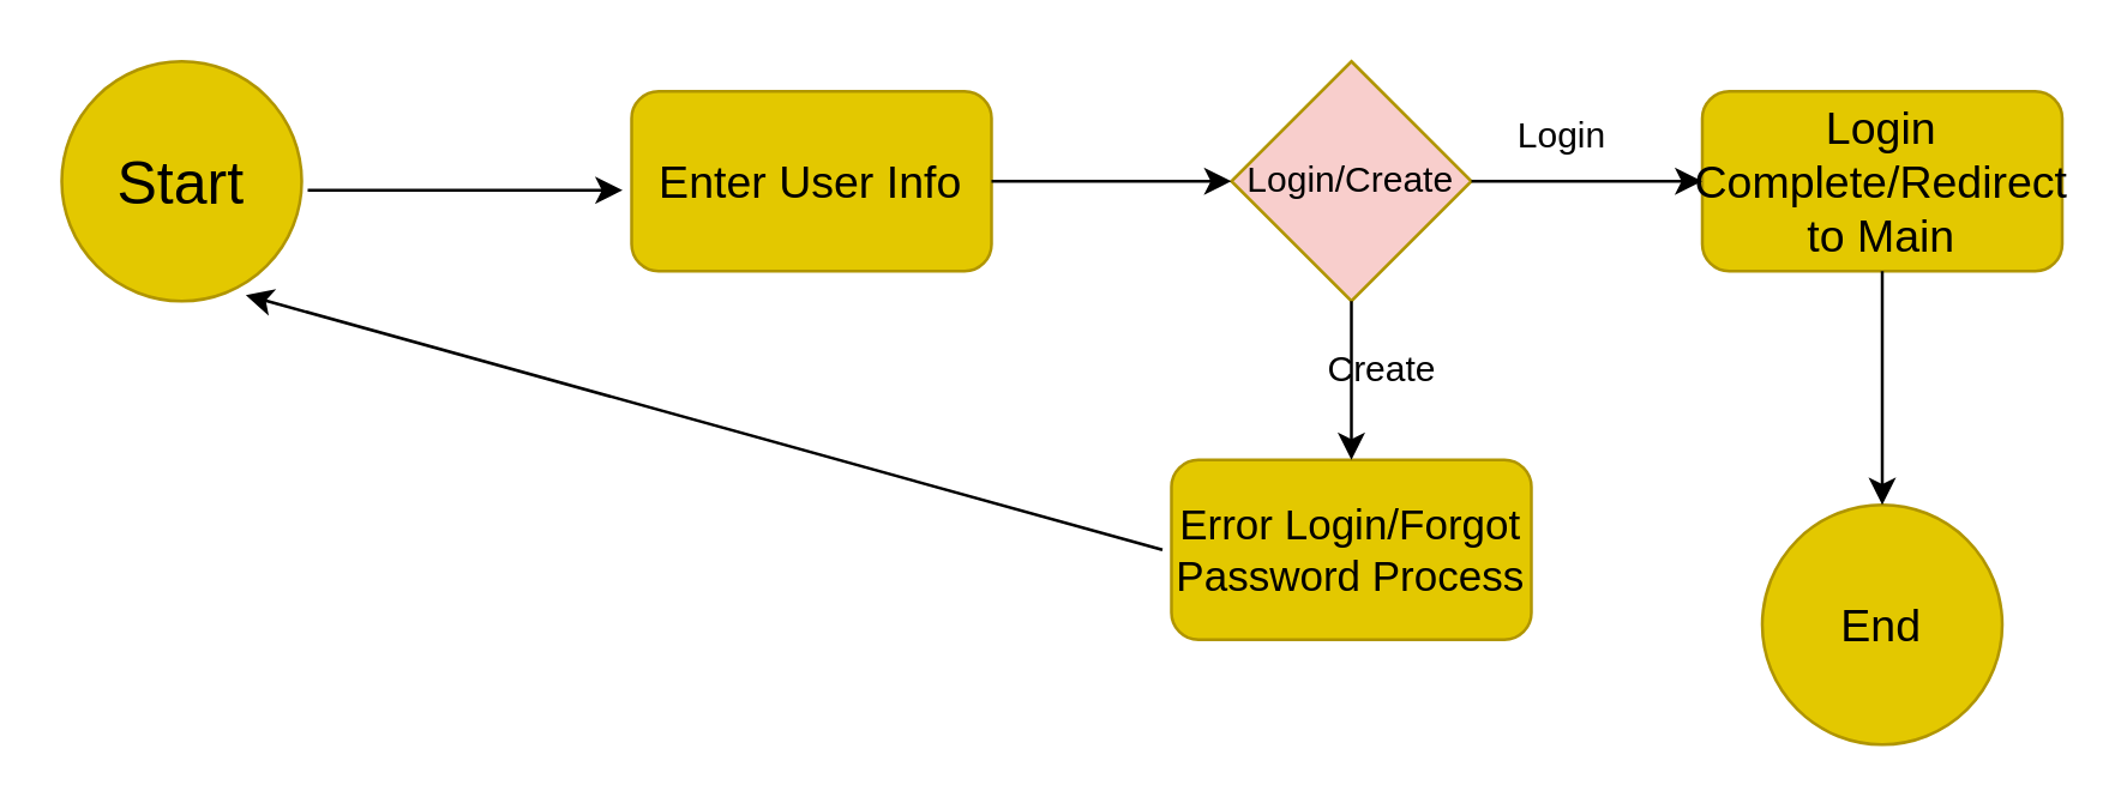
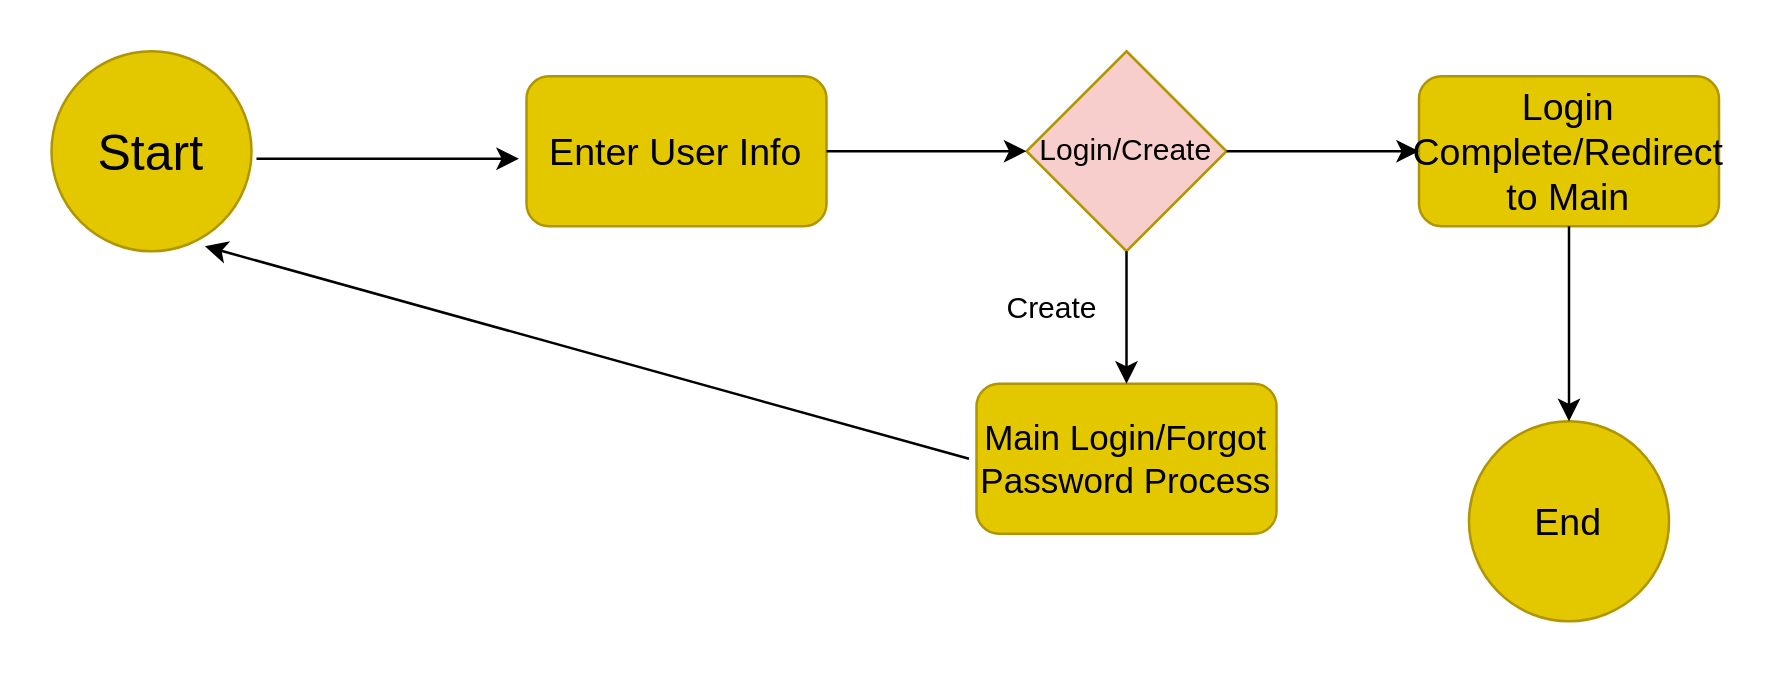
- <mxCell id="13" value="Login" style="text;html=1;align=center;verticalAlign=middle;resizable=0;points=[];autosize=1;strokeColor=none;fillColor=none;" vertex="1" parent="1"><mxGeometry x="490" y="30" width="60" height="30" as="geometry" /></mxCell>
- <mxCell id="8" value="Create" style="text;html=1;align=center;verticalAlign=middle;resizable=0;points=[];autosize=1;strokeColor=none;fillColor=none;" vertex="1" parent="1"><mxGeometry x="430" y="108" width="60" height="30" as="geometry" /></mxCell>
+ <mxCell id="8" value="Create" style="text;html=1;align=center;verticalAlign=middle;resizable=0;points=[];autosize=1;strokeColor=none;fillColor=none;" vertex="1" parent="1"><mxGeometry x="390" y="108" width="60" height="30" as="geometry" /></mxCell>
- <mxCell id="5" value="Error Login/Forgot Password Process" style="rounded=1;whiteSpace=wrap;html=1;fillColor=#e3c800;fontColor=#000000;strokeColor=#B09500;fontSize=14;" vertex="1" parent="1"><mxGeometry x="390" y="153" width="120" height="60" as="geometry" /></mxCell>
+ <mxCell id="5" value="Main Login/Forgot Password Process" style="rounded=1;whiteSpace=wrap;html=1;fillColor=#e3c800;fontColor=#000000;strokeColor=#B09500;fontSize=14;" vertex="1" parent="1"><mxGeometry x="390" y="153" width="120" height="60" as="geometry" /></mxCell>
